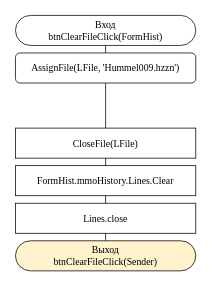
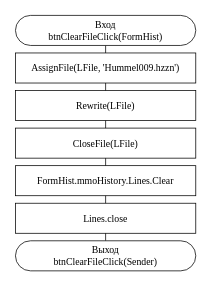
- <mxCell id="4" value="AssignFile(LFile, 'Hummel009.hzzn')" style="whiteSpace=wrap;html=1;fontSize=13;fontFamily=Times New Roman;rounded=1;" parent="1" vertex="1"><mxGeometry x="20" y="70" width="240" height="40" as="geometry" /></mxCell>
+ <mxCell id="4" value="AssignFile(LFile, 'Hummel009.hzzn')" style="rounded=0;whiteSpace=wrap;html=1;fontSize=13;fontFamily=Times New Roman;" parent="1" vertex="1"><mxGeometry x="20" y="70" width="240" height="40" as="geometry" /></mxCell>
+ <mxCell id="5" value="Rewrite(LFile)" style="rounded=0;whiteSpace=wrap;html=1;fontSize=13;fontFamily=Times New Roman;" parent="1" vertex="1"><mxGeometry x="20" y="120" width="240" height="40" as="geometry" /></mxCell>
- <mxCell id="9" value="&lt;span style=&quot;font-size: 13px&quot;&gt;Выход&lt;/span&gt;&lt;br style=&quot;font-size: 13px&quot;&gt;&lt;span style=&quot;font-size: 13px&quot;&gt;btnClearFileClick(Sender)&lt;/span&gt;" style="rounded=1;whiteSpace=wrap;html=1;arcSize=50;fontFamily=Times New Roman;fontSize=13;fillColor=#fff2cc;" parent="1" vertex="1"><mxGeometry x="20" y="320" width="240" height="40" as="geometry" /></mxCell>
+ <mxCell id="9" value="&lt;span style=&quot;font-size: 13px&quot;&gt;Выход&lt;/span&gt;&lt;br style=&quot;font-size: 13px&quot;&gt;&lt;span style=&quot;font-size: 13px&quot;&gt;btnClearFileClick(Sender)&lt;/span&gt;" style="rounded=1;whiteSpace=wrap;html=1;arcSize=50;fontFamily=Times New Roman;fontSize=13;" parent="1" vertex="1"><mxGeometry x="20" y="320" width="240" height="40" as="geometry" /></mxCell>
